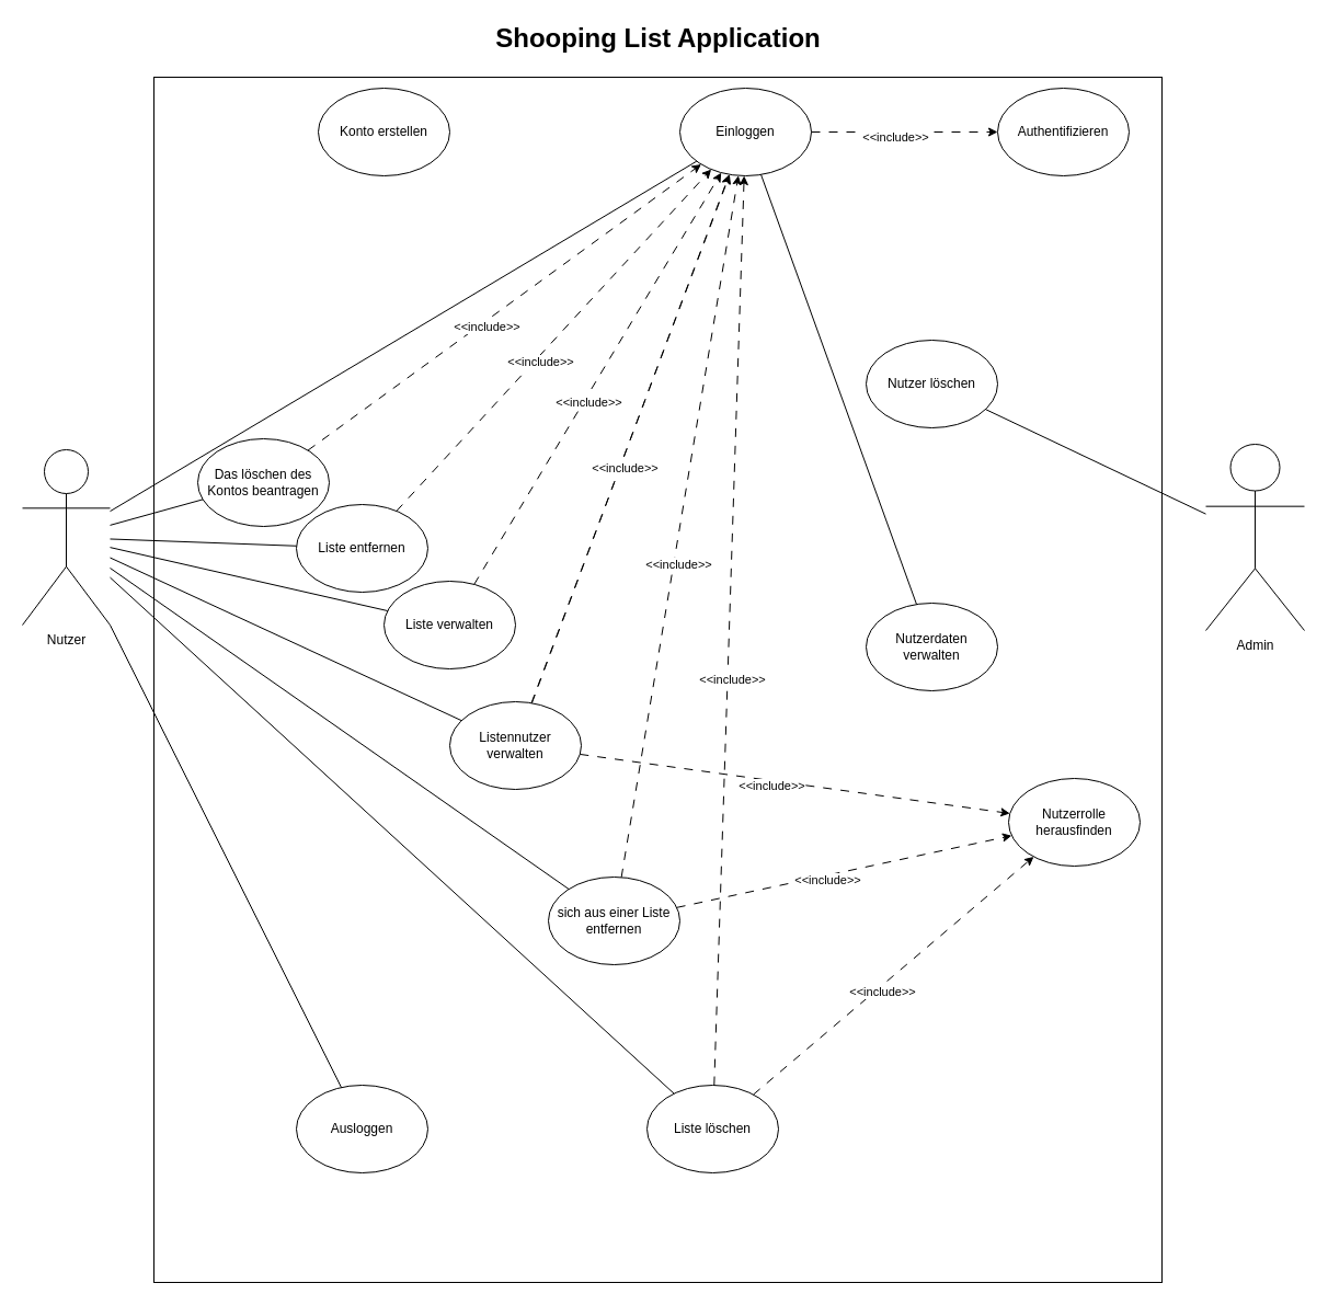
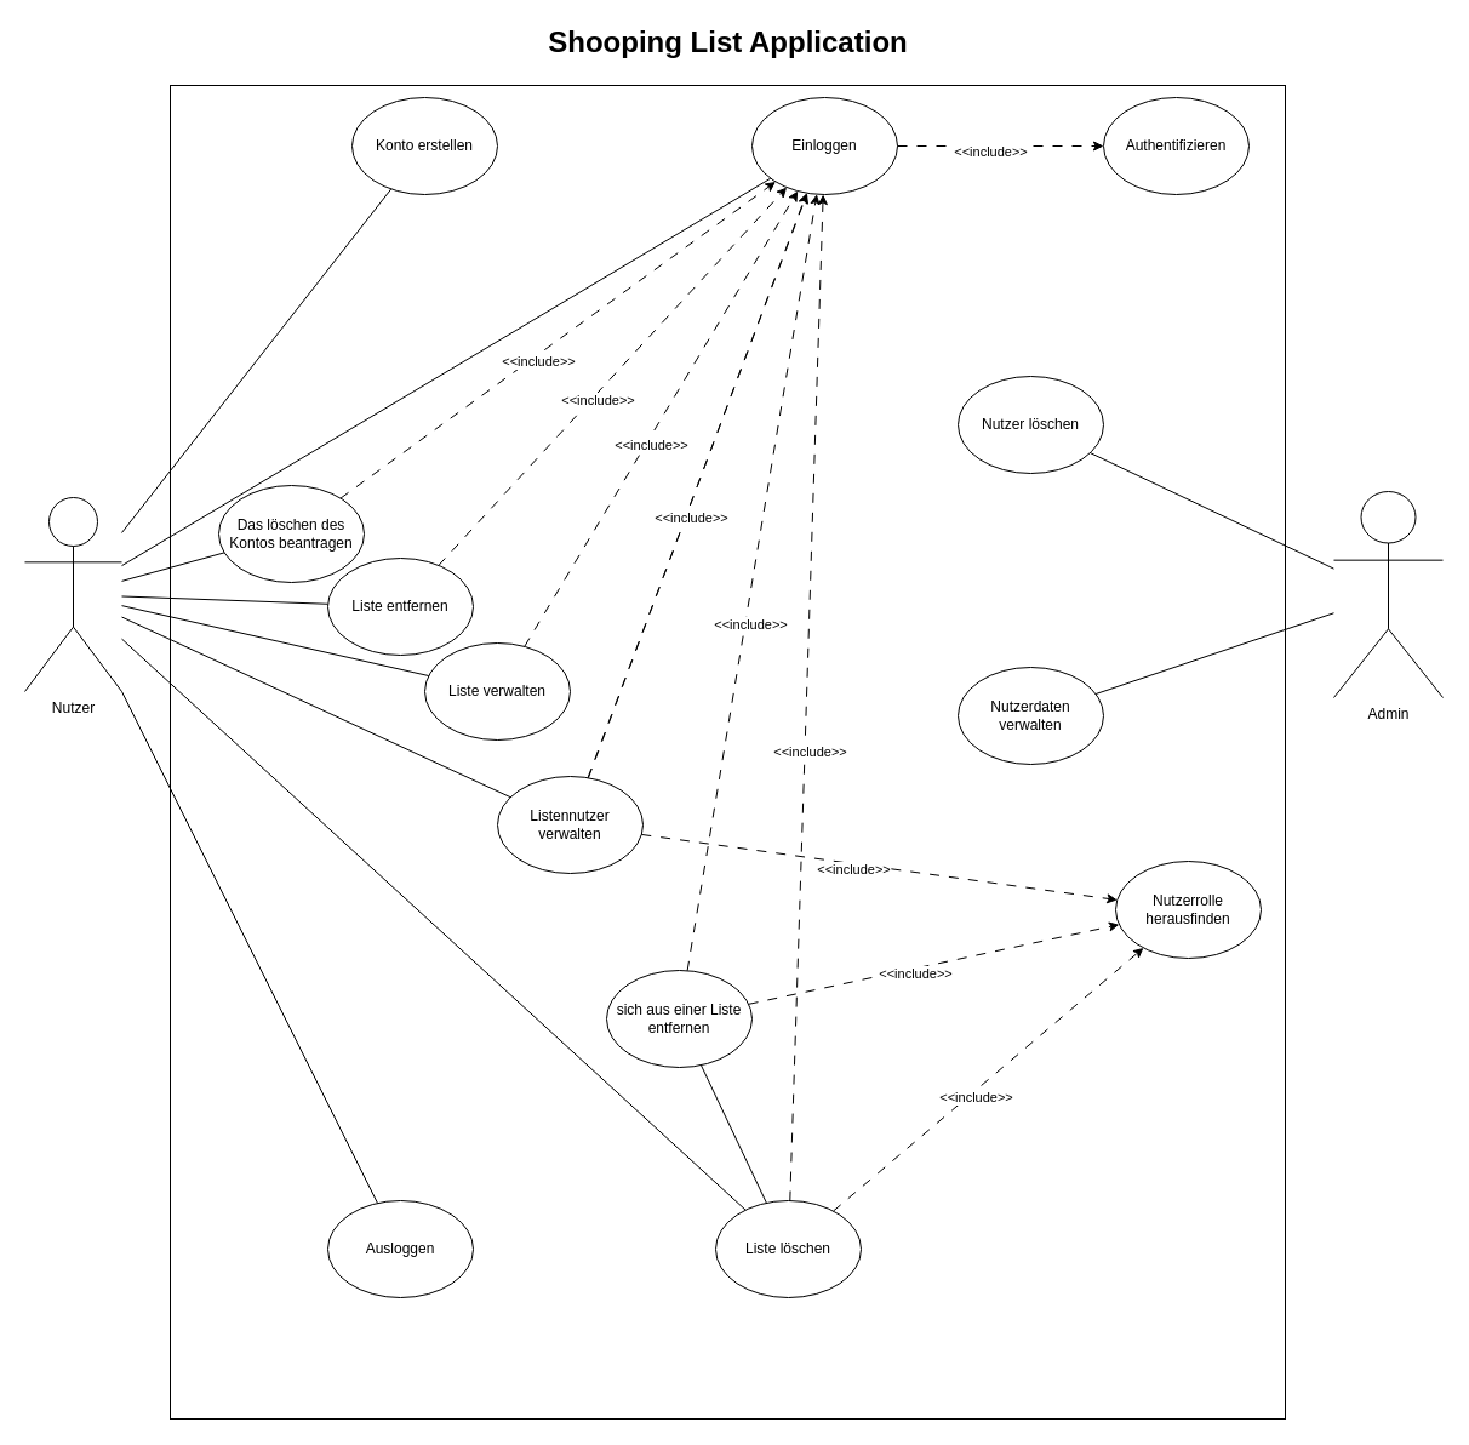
+ <mxCell id="13" value="" style="endArrow=none;html=1;rounded=0;" edge="1" parent="1" source="3" target="5"><mxGeometry width="50" height="50" relative="1" as="geometry"><mxPoint x="20" y="290" as="sourcePoint" /><mxPoint x="70" y="240" as="targetPoint" /></mxGeometry></mxCell>
- <mxCell id="20" value="" style="endArrow=none;html=1;rounded=0;" edge="1" parent="1" source="19" target="14"><mxGeometry width="50" height="50" relative="1" as="geometry"><mxPoint x="1120" y="770" as="sourcePoint" /><mxPoint x="1170" y="720" as="targetPoint" /></mxGeometry></mxCell>
+ <mxCell id="20" value="" style="endArrow=none;html=1;rounded=0;" edge="1" parent="1" source="19" target="4"><mxGeometry width="50" height="50" relative="1" as="geometry"><mxPoint x="1120" y="770" as="sourcePoint" /><mxPoint x="1170" y="720" as="targetPoint" /></mxGeometry></mxCell>
- <mxCell id="43" value="" style="endArrow=none;html=1;rounded=0;" edge="1" parent="1" source="42" target="3"><mxGeometry width="50" height="50" relative="1" as="geometry"><mxPoint x="-210" y="700" as="sourcePoint" /><mxPoint x="-160" y="650" as="targetPoint" /></mxGeometry></mxCell>
+ <mxCell id="43" value="" style="endArrow=none;html=1;rounded=0;" edge="1" parent="1" source="42" target="7"><mxGeometry width="50" height="50" relative="1" as="geometry"><mxPoint x="-210" y="700" as="sourcePoint" /><mxPoint x="-160" y="650" as="targetPoint" /></mxGeometry></mxCell>
